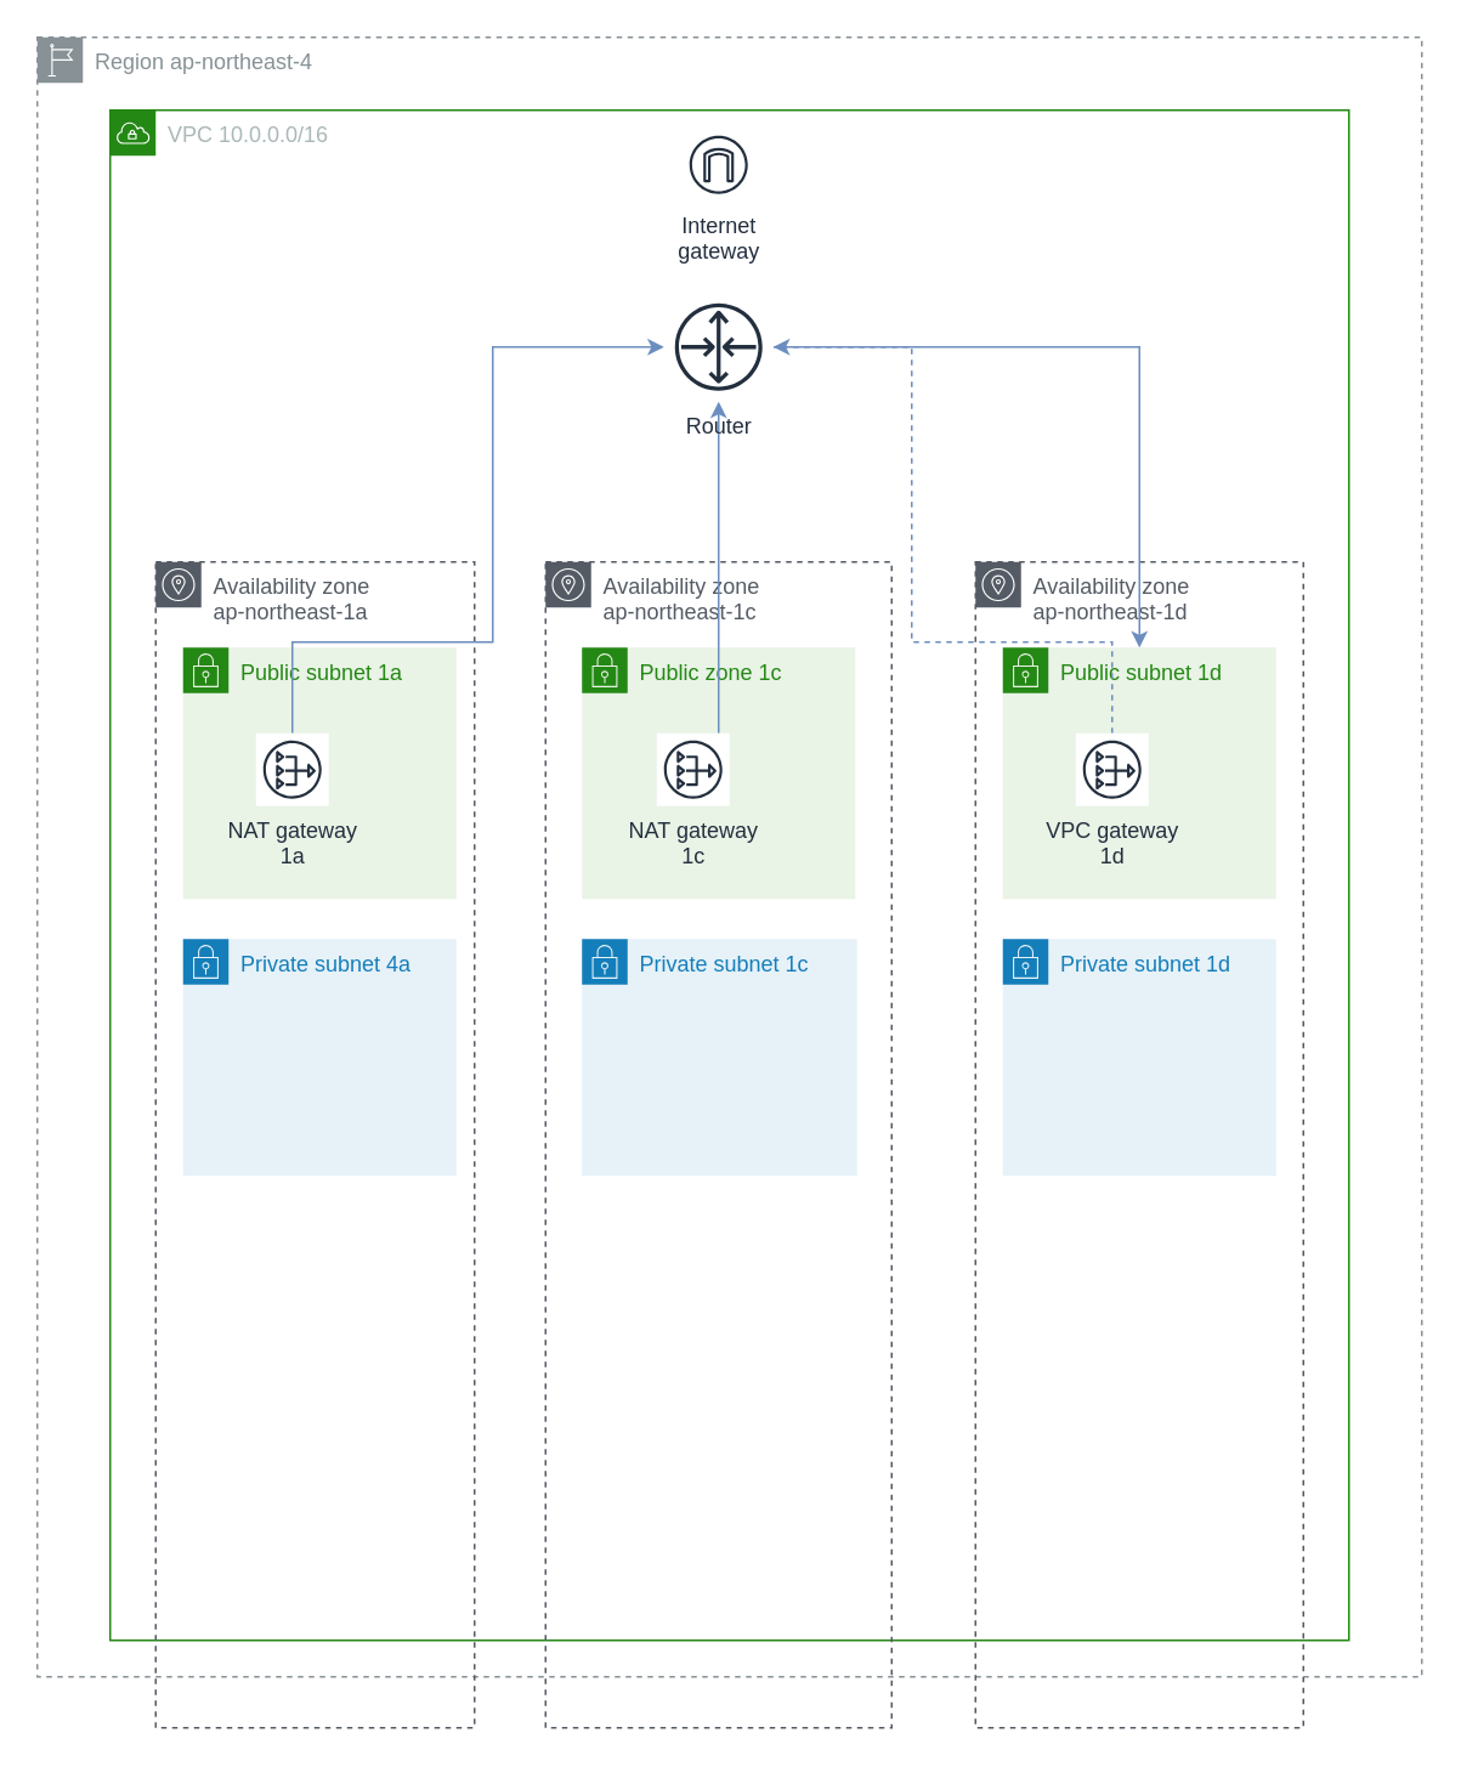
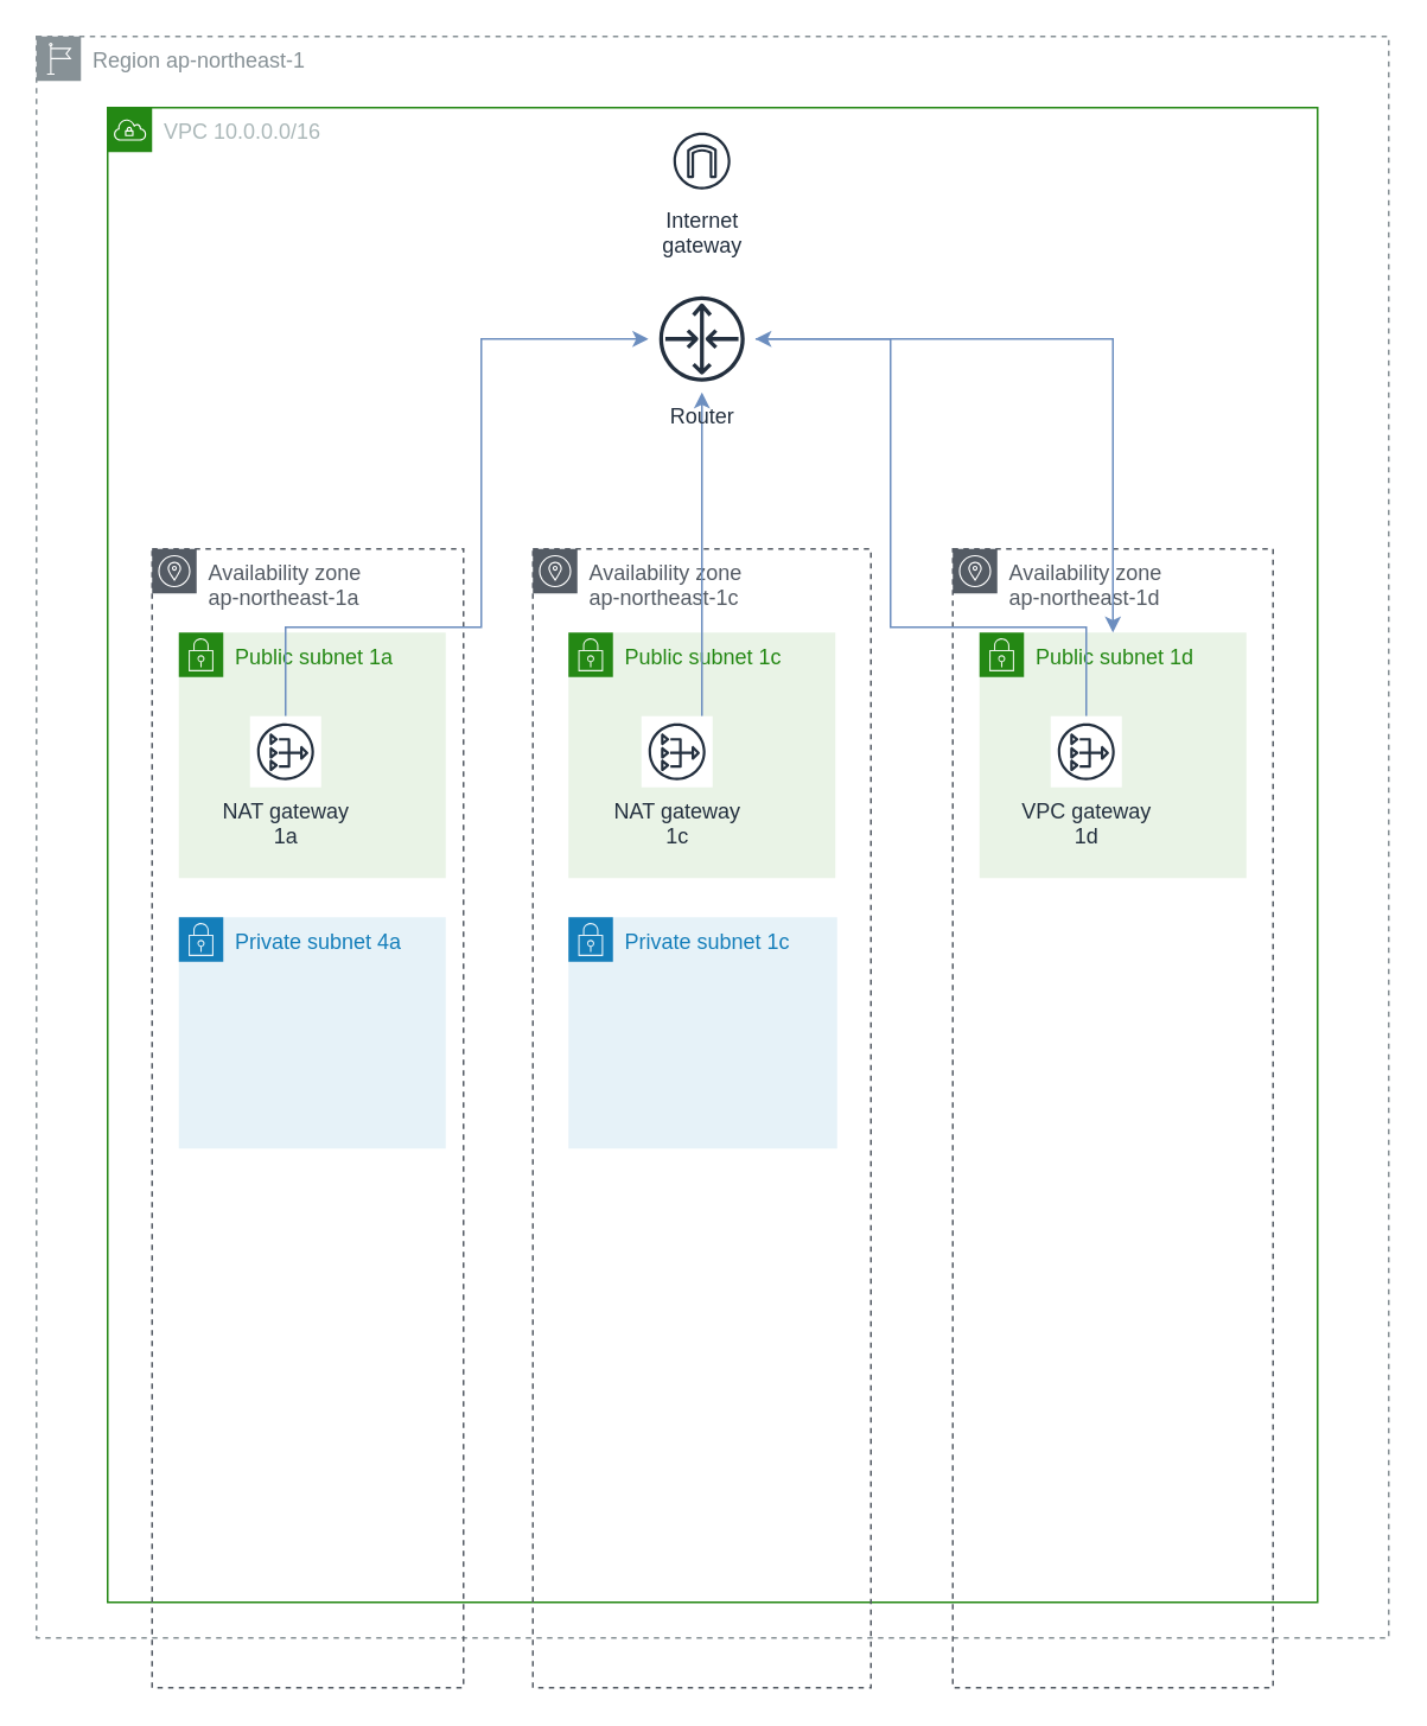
- <mxCell id="2" value="Region ap-northeast-4" style="outlineConnect=0;gradientColor=none;html=1;whiteSpace=wrap;fontSize=12;fontStyle=0;shape=mxgraph.aws4.group;grIcon=mxgraph.aws4.group_region;strokeColor=#879196;fillColor=none;verticalAlign=top;align=left;spacingLeft=30;fontColor=#879196;dashed=1;" parent="1" vertex="1"><mxGeometry x="20" y="20" width="760" height="900" as="geometry" /></mxCell>
+ <mxCell id="2" value="Region ap-northeast-1" style="outlineConnect=0;gradientColor=none;html=1;whiteSpace=wrap;fontSize=12;fontStyle=0;shape=mxgraph.aws4.group;grIcon=mxgraph.aws4.group_region;strokeColor=#879196;fillColor=none;verticalAlign=top;align=left;spacingLeft=30;fontColor=#879196;dashed=1;" parent="1" vertex="1"><mxGeometry x="20" y="20" width="760" height="900" as="geometry" /></mxCell>
- <mxCell id="16" style="edgeStyle=orthogonalEdgeStyle;rounded=0;orthogonalLoop=1;jettySize=auto;html=1;fillColor=#dae8fc;strokeColor=#6c8ebf;dashed=1;" parent="1" source="17" target="21" edge="1"><mxGeometry relative="1" as="geometry"><Array as="points"><mxPoint x="500" y="352" /><mxPoint x="500" y="190" /></Array></mxGeometry></mxCell>
+ <mxCell id="16" style="edgeStyle=orthogonalEdgeStyle;rounded=0;orthogonalLoop=1;jettySize=auto;html=1;fillColor=#dae8fc;strokeColor=#6c8ebf;" parent="1" source="17" target="21" edge="1"><mxGeometry relative="1" as="geometry"><Array as="points"><mxPoint x="500" y="352" /><mxPoint x="500" y="190" /></Array></mxGeometry></mxCell>
- <mxCell id="9" value="Public zone 1c" style="points=[[0,0],[0.25,0],[0.5,0],[0.75,0],[1,0],[1,0.25],[1,0.5],[1,0.75],[1,1],[0.75,1],[0.5,1],[0.25,1],[0,1],[0,0.75],[0,0.5],[0,0.25]];outlineConnect=0;gradientColor=none;html=1;whiteSpace=wrap;fontSize=12;fontStyle=0;shape=mxgraph.aws4.group;grIcon=mxgraph.aws4.group_security_group;grStroke=0;strokeColor=#248814;fillColor=#E9F3E6;verticalAlign=top;align=left;spacingLeft=30;fontColor=#248814;dashed=0;" parent="1" vertex="1"><mxGeometry x="319" y="355" width="150" height="138" as="geometry" /></mxCell>
+ <mxCell id="9" value="Public subnet 1c" style="points=[[0,0],[0.25,0],[0.5,0],[0.75,0],[1,0],[1,0.25],[1,0.5],[1,0.75],[1,1],[0.75,1],[0.5,1],[0.25,1],[0,1],[0,0.75],[0,0.5],[0,0.25]];outlineConnect=0;gradientColor=none;html=1;whiteSpace=wrap;fontSize=12;fontStyle=0;shape=mxgraph.aws4.group;grIcon=mxgraph.aws4.group_security_group;grStroke=0;strokeColor=#248814;fillColor=#E9F3E6;verticalAlign=top;align=left;spacingLeft=30;fontColor=#248814;dashed=0;" parent="1" vertex="1"><mxGeometry x="319" y="355" width="150" height="138" as="geometry" /></mxCell>
- <mxCell id="11" value="Private subnet 1d" style="points=[[0,0],[0.25,0],[0.5,0],[0.75,0],[1,0],[1,0.25],[1,0.5],[1,0.75],[1,1],[0.75,1],[0.5,1],[0.25,1],[0,1],[0,0.75],[0,0.5],[0,0.25]];outlineConnect=0;gradientColor=none;html=1;whiteSpace=wrap;fontSize=12;fontStyle=0;shape=mxgraph.aws4.group;grIcon=mxgraph.aws4.group_security_group;grStroke=0;strokeColor=#147EBA;fillColor=#E6F2F8;verticalAlign=top;align=left;spacingLeft=30;fontColor=#147EBA;dashed=0;" parent="1" vertex="1"><mxGeometry x="550" y="515" width="150" height="130" as="geometry" /></mxCell>
